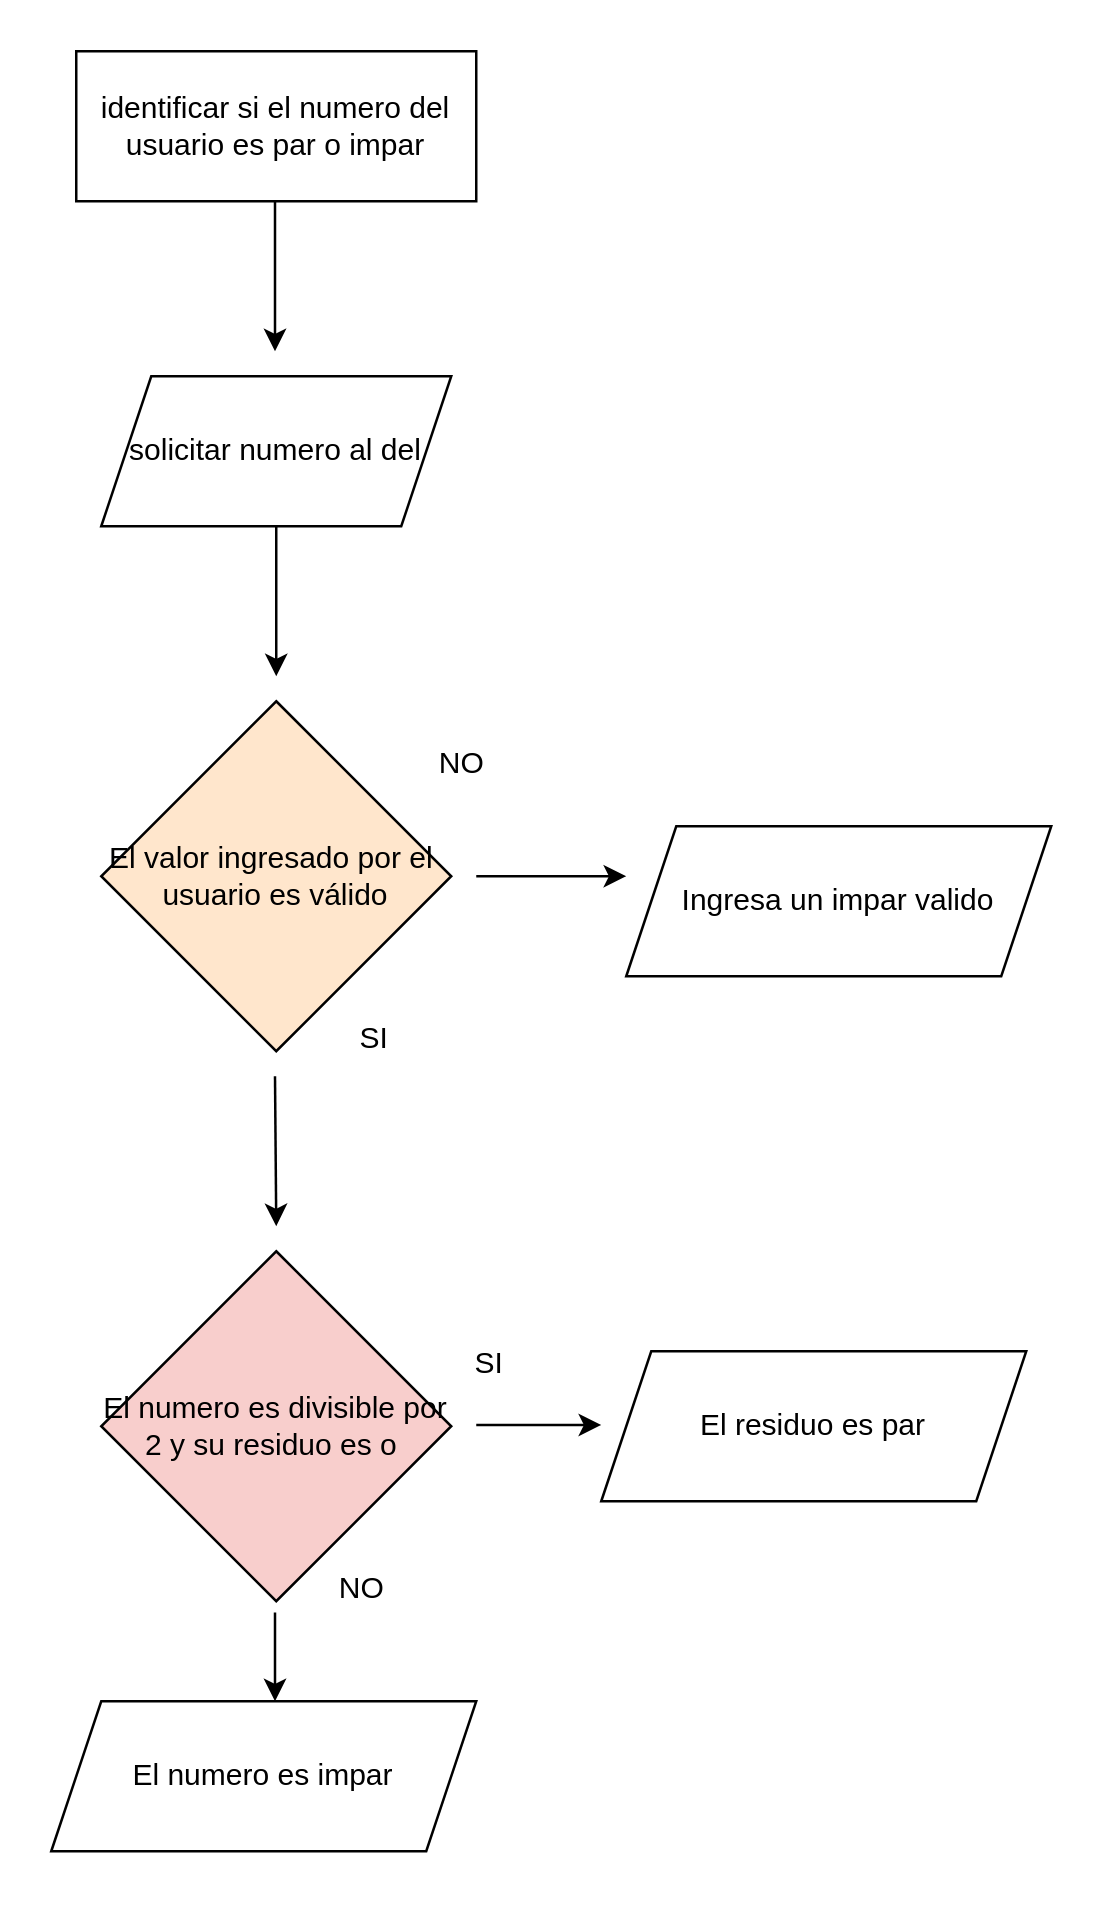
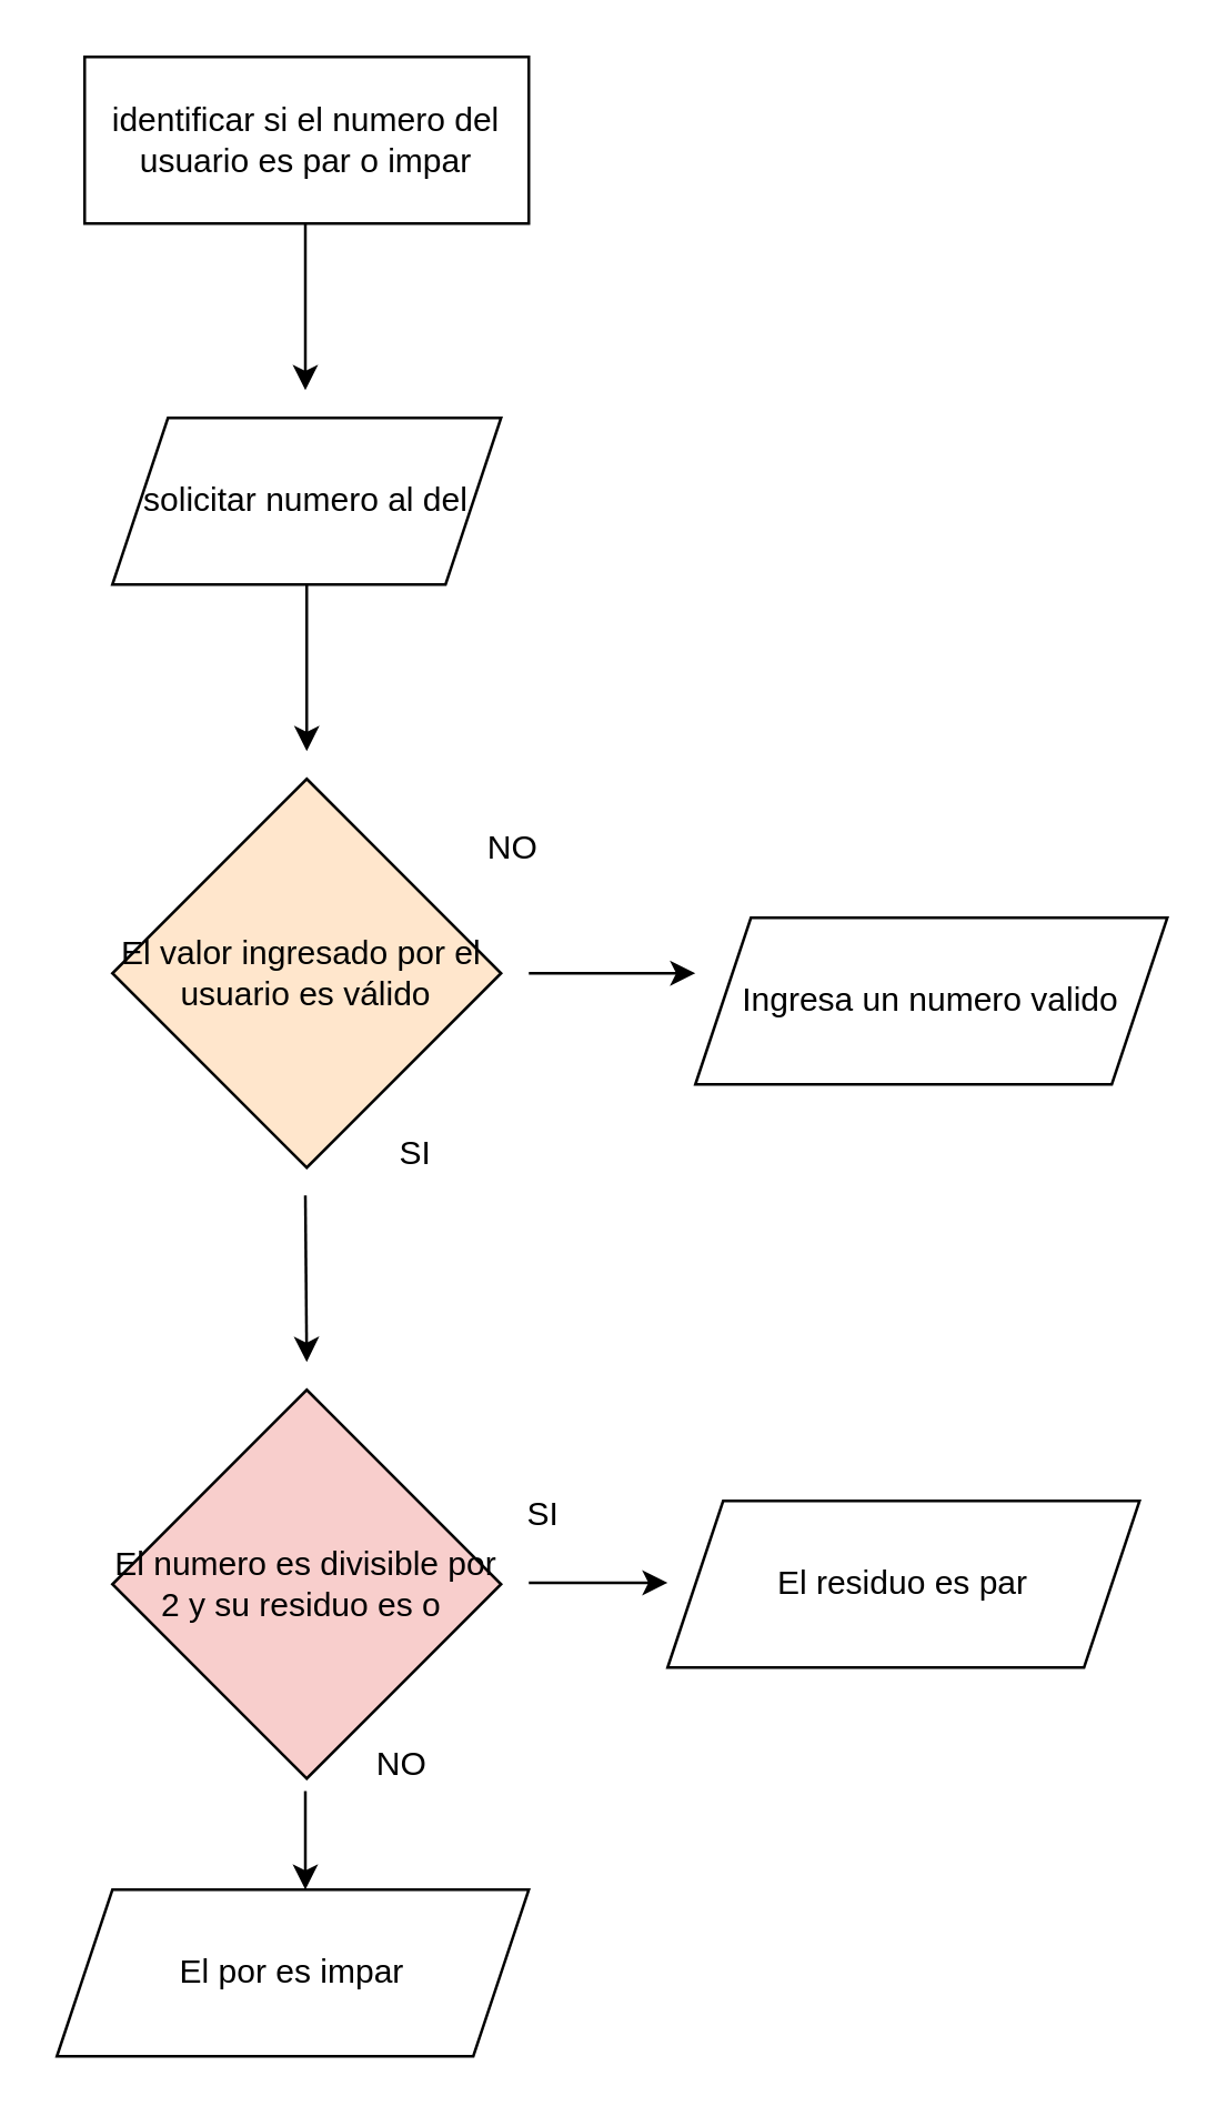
- <mxCell id="11" value="Ingresa un impar valido" style="shape=parallelogram;perimeter=parallelogramPerimeter;whiteSpace=wrap;html=1;fixedSize=1;" vertex="1" parent="1"><mxGeometry x="250" y="330" width="170" height="60" as="geometry" /></mxCell>
+ <mxCell id="11" value="Ingresa un numero valido" style="shape=parallelogram;perimeter=parallelogramPerimeter;whiteSpace=wrap;html=1;fixedSize=1;" vertex="1" parent="1"><mxGeometry x="250" y="330" width="170" height="60" as="geometry" /></mxCell>
- <mxCell id="17" value="El numero es impar" style="shape=parallelogram;perimeter=parallelogramPerimeter;whiteSpace=wrap;html=1;fixedSize=1;" vertex="1" parent="1"><mxGeometry x="20" y="680" width="170" height="60" as="geometry" /></mxCell>
+ <mxCell id="17" value="El por es impar" style="shape=parallelogram;perimeter=parallelogramPerimeter;whiteSpace=wrap;html=1;fixedSize=1;" vertex="1" parent="1"><mxGeometry x="20" y="680" width="170" height="60" as="geometry" /></mxCell>
